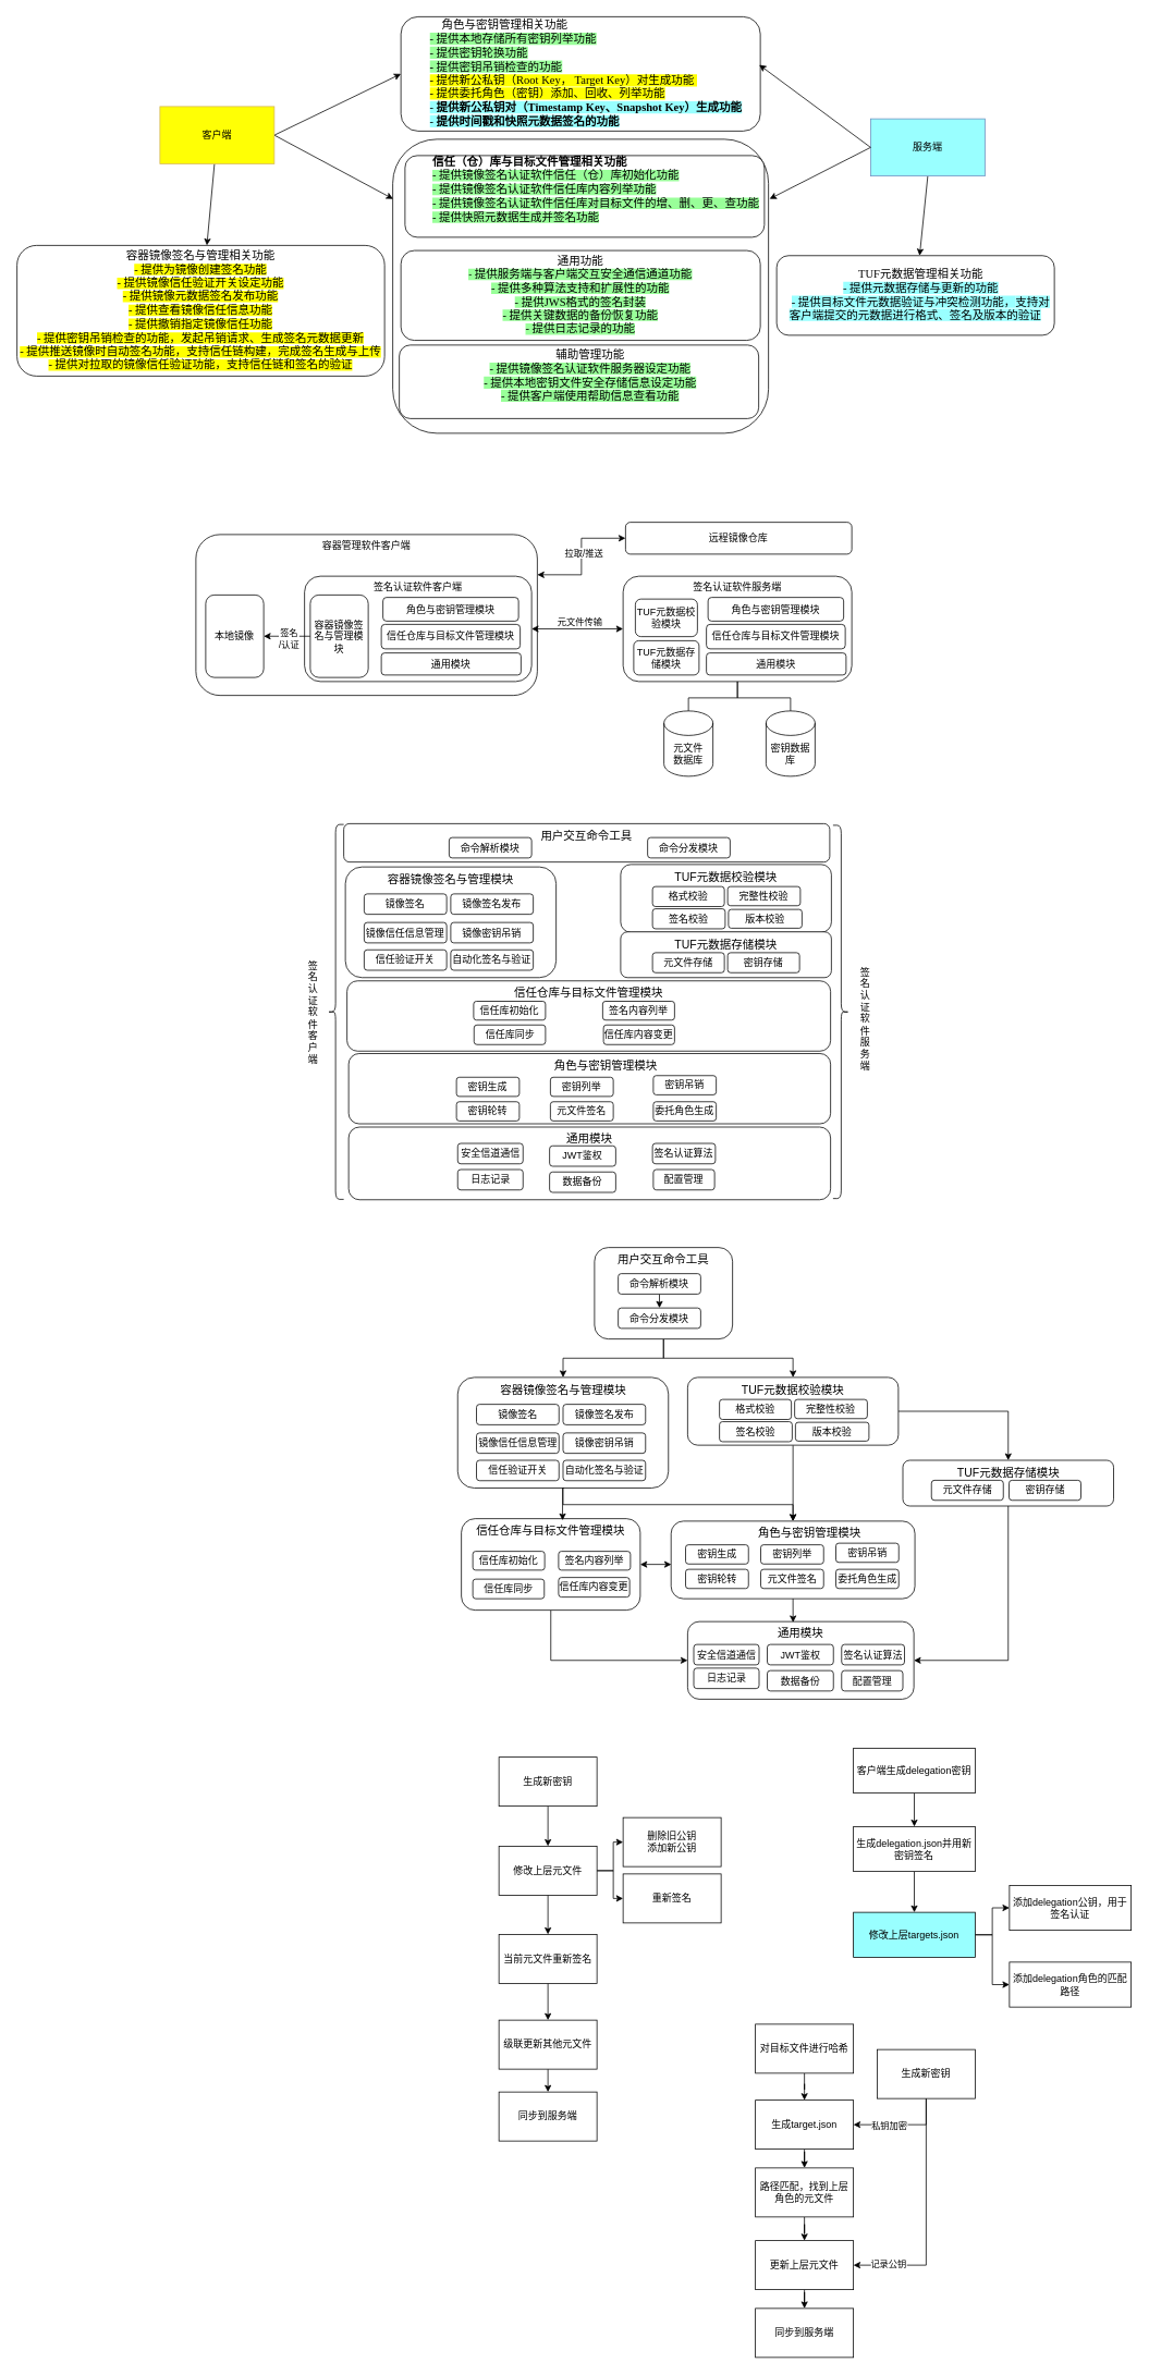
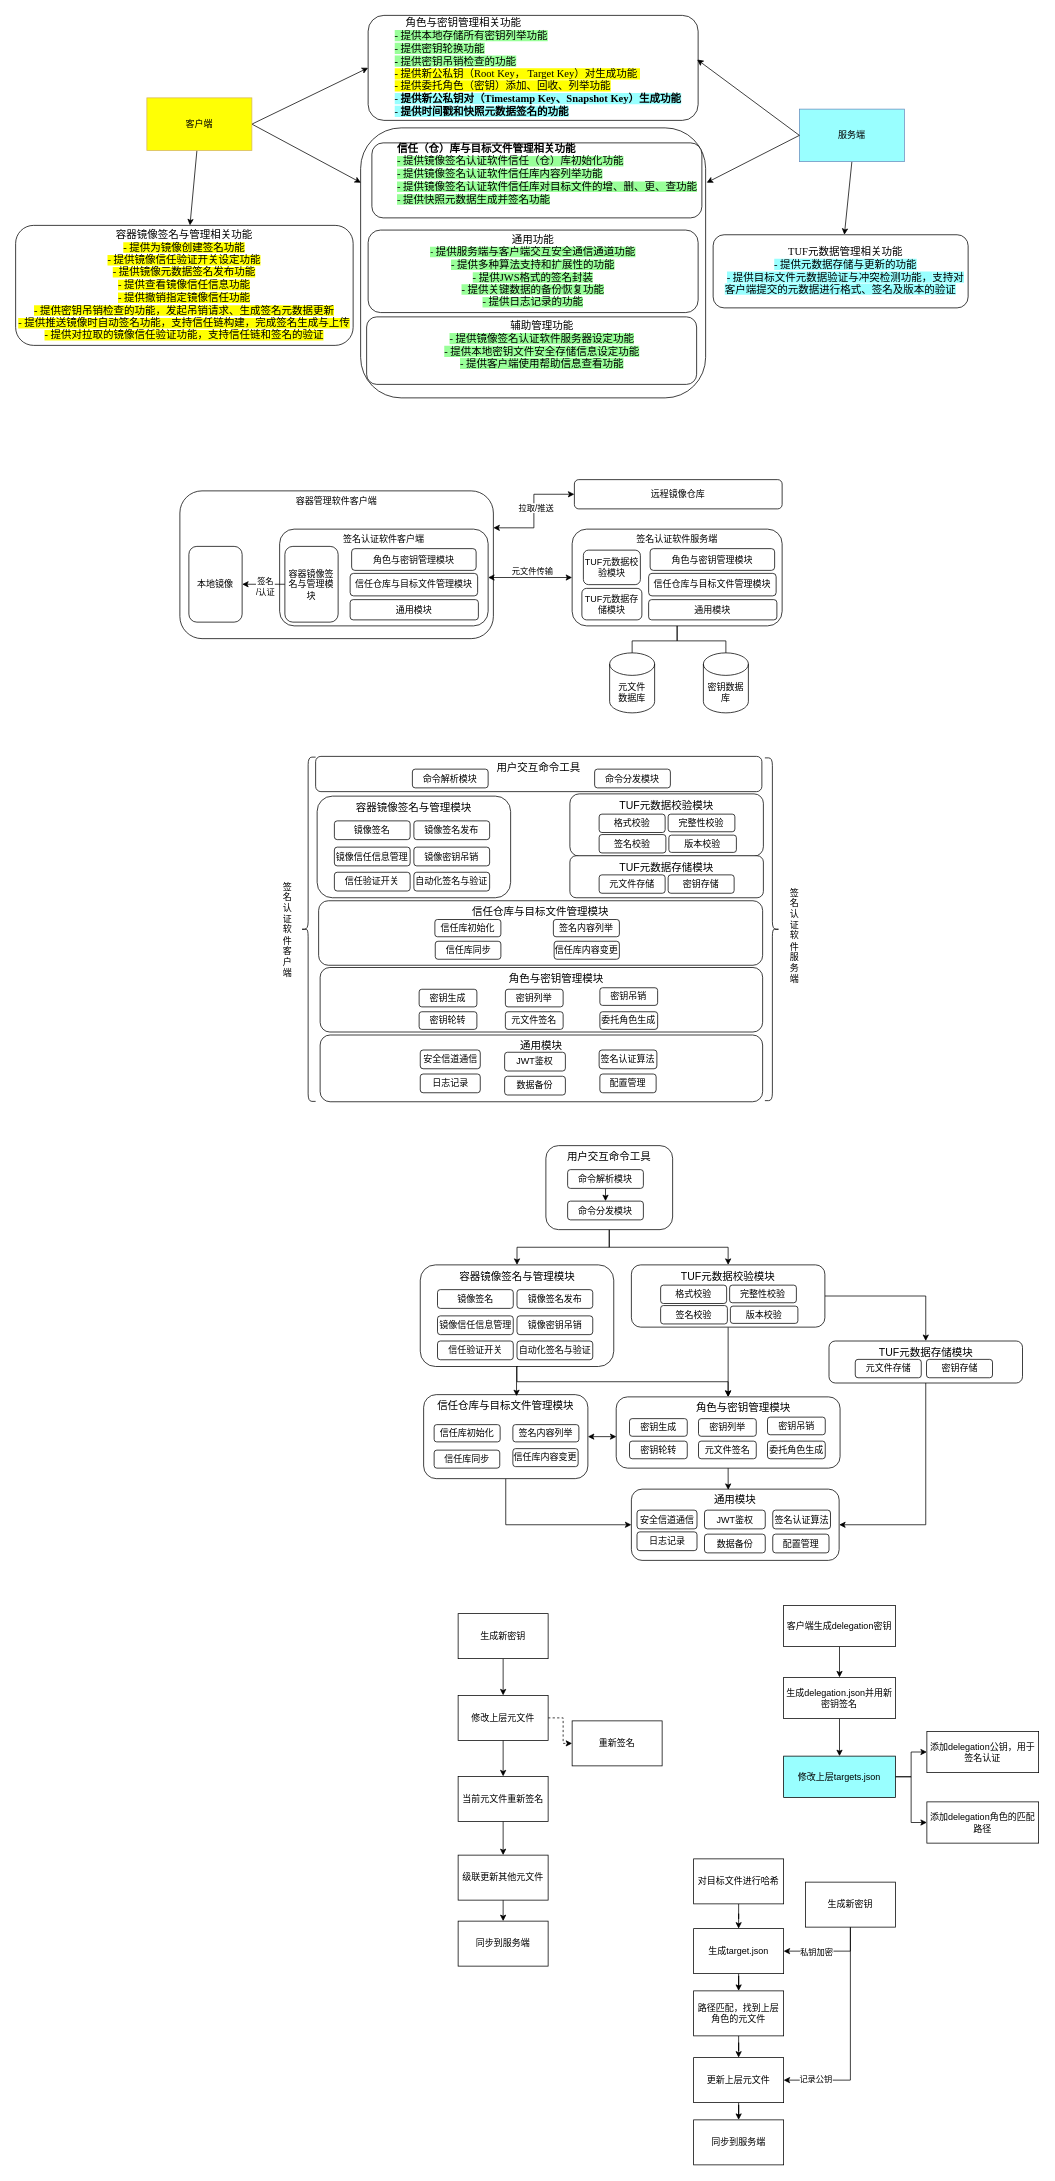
- <mxCell id="135" style="edgeStyle=orthogonalEdgeStyle;rounded=0;orthogonalLoop=1;jettySize=auto;html=1;exitX=1;exitY=0.5;exitDx=0;exitDy=0;" parent="1" source="137" target="151" edge="1"><mxGeometry relative="1" as="geometry" /></mxCell>
- <mxCell id="151" value="删除旧公钥&lt;div&gt;添加新公钥&lt;/div&gt;" style="rounded=0;whiteSpace=wrap;html=1;" parent="1" vertex="1"><mxGeometry x="762" y="2225" width="120" height="60" as="geometry" /></mxCell>
- <mxCell id="136" style="edgeStyle=orthogonalEdgeStyle;rounded=0;orthogonalLoop=1;jettySize=auto;html=1;exitX=1;exitY=0.5;exitDx=0;exitDy=0;entryX=0;entryY=0.5;entryDx=0;entryDy=0;" parent="1" source="137" target="152" edge="1"><mxGeometry relative="1" as="geometry" /></mxCell>
+ <mxCell id="136" style="edgeStyle=orthogonalEdgeStyle;rounded=0;orthogonalLoop=1;jettySize=auto;html=1;exitX=1;exitY=0.5;exitDx=0;exitDy=0;entryX=0;entryY=0.5;entryDx=0;entryDy=0;dashed=1;" parent="1" source="137" target="152" edge="1"><mxGeometry relative="1" as="geometry" /></mxCell>
